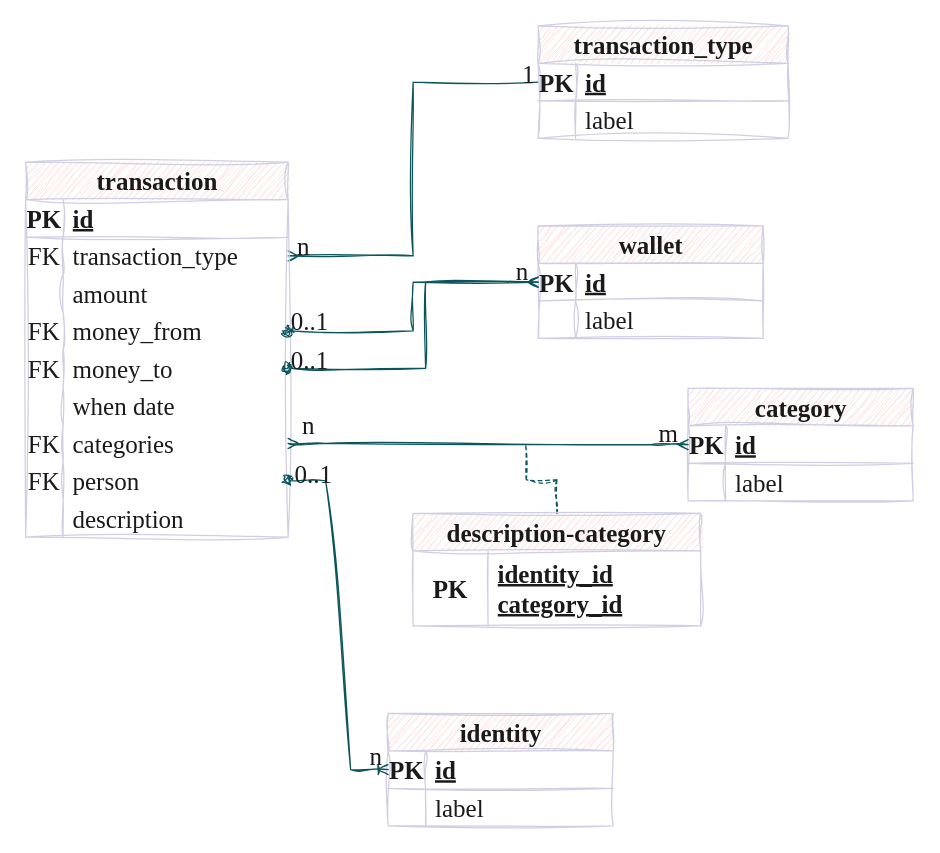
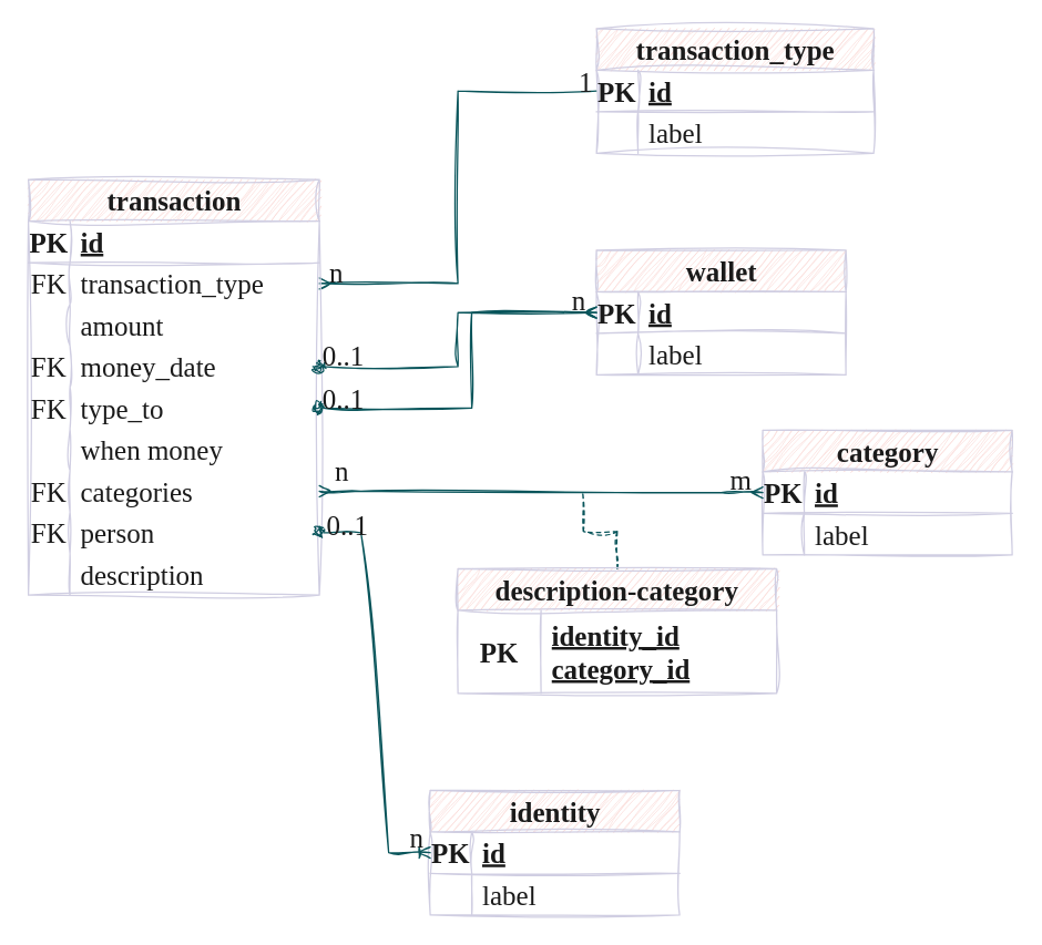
- <mxCell id="18" value="money_from" style="shape=partialRectangle;connectable=0;fillColor=none;top=0;left=0;bottom=0;right=0;align=left;spacingLeft=6;overflow=hidden;whiteSpace=wrap;html=1;hachureGap=4;fontFamily=Architects Daughter;fontSource=https%3A%2F%2Ffonts.googleapis.com%2Fcss%3Ffamily%3DArchitects%2BDaughter;fontSize=20;labelBackgroundColor=none;strokeColor=#D0CEE2;fontColor=#1A1A1A;rounded=0;sketch=1;curveFitting=1;jiggle=2;" vertex="1" parent="16"><mxGeometry x="30" width="180" height="30" as="geometry"><mxRectangle width="180" height="30" as="alternateBounds" /></mxGeometry></mxCell>
+ <mxCell id="18" value="money_date" style="shape=partialRectangle;connectable=0;fillColor=none;top=0;left=0;bottom=0;right=0;align=left;spacingLeft=6;overflow=hidden;whiteSpace=wrap;html=1;hachureGap=4;fontFamily=Architects Daughter;fontSource=https%3A%2F%2Ffonts.googleapis.com%2Fcss%3Ffamily%3DArchitects%2BDaughter;fontSize=20;labelBackgroundColor=none;strokeColor=#D0CEE2;fontColor=#1A1A1A;rounded=0;sketch=1;curveFitting=1;jiggle=2;" vertex="1" parent="16"><mxGeometry x="30" width="180" height="30" as="geometry"><mxRectangle width="180" height="30" as="alternateBounds" /></mxGeometry></mxCell>
- <mxCell id="21" value="money_to" style="shape=partialRectangle;connectable=0;fillColor=none;top=0;left=0;bottom=0;right=0;align=left;spacingLeft=6;overflow=hidden;whiteSpace=wrap;html=1;hachureGap=4;fontFamily=Architects Daughter;fontSource=https%3A%2F%2Ffonts.googleapis.com%2Fcss%3Ffamily%3DArchitects%2BDaughter;fontSize=20;labelBackgroundColor=none;strokeColor=#D0CEE2;fontColor=#1A1A1A;rounded=0;sketch=1;curveFitting=1;jiggle=2;" vertex="1" parent="19"><mxGeometry x="30" width="180" height="30" as="geometry"><mxRectangle width="180" height="30" as="alternateBounds" /></mxGeometry></mxCell>
+ <mxCell id="21" value="type_to" style="shape=partialRectangle;connectable=0;fillColor=none;top=0;left=0;bottom=0;right=0;align=left;spacingLeft=6;overflow=hidden;whiteSpace=wrap;html=1;hachureGap=4;fontFamily=Architects Daughter;fontSource=https%3A%2F%2Ffonts.googleapis.com%2Fcss%3Ffamily%3DArchitects%2BDaughter;fontSize=20;labelBackgroundColor=none;strokeColor=#D0CEE2;fontColor=#1A1A1A;rounded=0;sketch=1;curveFitting=1;jiggle=2;" vertex="1" parent="19"><mxGeometry x="30" width="180" height="30" as="geometry"><mxRectangle width="180" height="30" as="alternateBounds" /></mxGeometry></mxCell>
- <mxCell id="24" value="when date" style="shape=partialRectangle;connectable=0;fillColor=none;top=0;left=0;bottom=0;right=0;align=left;spacingLeft=6;overflow=hidden;whiteSpace=wrap;html=1;hachureGap=4;fontFamily=Architects Daughter;fontSource=https%3A%2F%2Ffonts.googleapis.com%2Fcss%3Ffamily%3DArchitects%2BDaughter;fontSize=20;labelBackgroundColor=none;strokeColor=#D0CEE2;fontColor=#1A1A1A;rounded=0;sketch=1;curveFitting=1;jiggle=2;" vertex="1" parent="22"><mxGeometry x="30" width="180" height="30" as="geometry"><mxRectangle width="180" height="30" as="alternateBounds" /></mxGeometry></mxCell>
+ <mxCell id="24" value="when money" style="shape=partialRectangle;connectable=0;fillColor=none;top=0;left=0;bottom=0;right=0;align=left;spacingLeft=6;overflow=hidden;whiteSpace=wrap;html=1;hachureGap=4;fontFamily=Architects Daughter;fontSource=https%3A%2F%2Ffonts.googleapis.com%2Fcss%3Ffamily%3DArchitects%2BDaughter;fontSize=20;labelBackgroundColor=none;strokeColor=#D0CEE2;fontColor=#1A1A1A;rounded=0;sketch=1;curveFitting=1;jiggle=2;" vertex="1" parent="22"><mxGeometry x="30" width="180" height="30" as="geometry"><mxRectangle width="180" height="30" as="alternateBounds" /></mxGeometry></mxCell>
